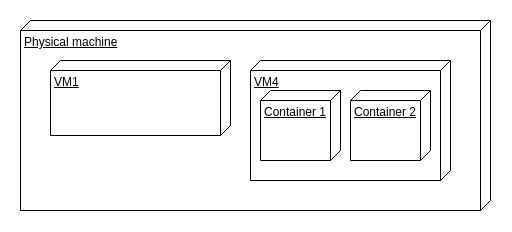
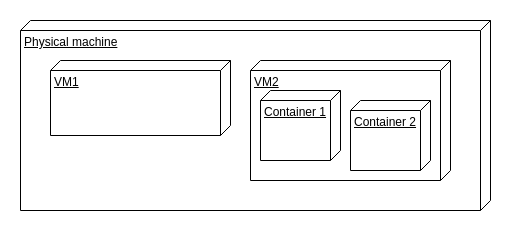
- <mxCell id="4" value="VM4" style="verticalAlign=top;align=left;spacingTop=8;spacingLeft=2;spacingRight=12;shape=cube;size=10;direction=south;fontStyle=4;html=1;fontSize=12;" vertex="1" parent="1"><mxGeometry x="250" y="60" width="200" height="120" as="geometry" /></mxCell>
+ <mxCell id="4" value="VM2" style="verticalAlign=top;align=left;spacingTop=8;spacingLeft=2;spacingRight=12;shape=cube;size=10;direction=south;fontStyle=4;html=1;fontSize=12;" vertex="1" parent="1"><mxGeometry x="250" y="60" width="200" height="120" as="geometry" /></mxCell>
- <mxCell id="6" value="Container 2" style="verticalAlign=top;align=left;spacingTop=8;spacingLeft=2;spacingRight=12;shape=cube;size=10;direction=south;fontStyle=4;html=1;fontSize=12;" vertex="1" parent="1"><mxGeometry x="350" y="90" width="80" height="70" as="geometry" /></mxCell>
+ <mxCell id="6" value="Container 2" style="verticalAlign=top;align=left;spacingTop=8;spacingLeft=2;spacingRight=12;shape=cube;size=10;direction=south;fontStyle=4;html=1;fontSize=12;" vertex="1" parent="1"><mxGeometry x="350" y="100" width="80" height="70" as="geometry" /></mxCell>
